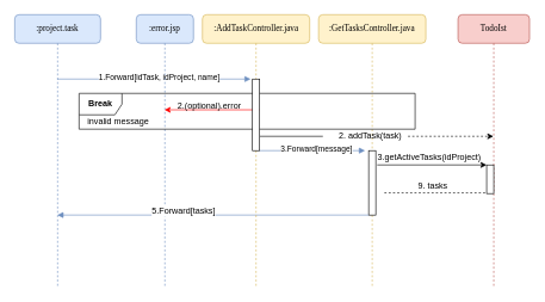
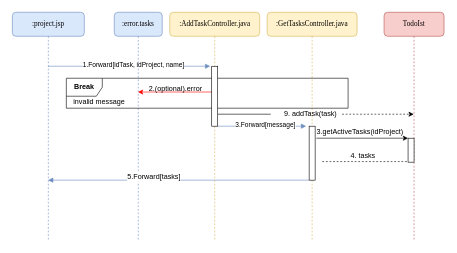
- <mxCell id="3" value=":project.task" style="shape=umlLifeline;perimeter=lifelinePerimeter;whiteSpace=wrap;html=1;container=1;collapsible=0;recursiveResize=0;outlineConnect=0;rounded=1;shadow=0;comic=0;labelBackgroundColor=none;strokeColor=#6c8ebf;strokeWidth=1;fillColor=#dae8fc;fontFamily=Verdana;fontSize=12;align=center;" parent="1" vertex="1"><mxGeometry x="20" y="20" width="120" height="380" as="geometry" /></mxCell>
+ <mxCell id="3" value=":project.jsp" style="shape=umlLifeline;perimeter=lifelinePerimeter;whiteSpace=wrap;html=1;container=1;collapsible=0;recursiveResize=0;outlineConnect=0;rounded=1;shadow=0;comic=0;labelBackgroundColor=none;strokeColor=#6c8ebf;strokeWidth=1;fillColor=#dae8fc;fontFamily=Verdana;fontSize=12;align=center;" parent="1" vertex="1"><mxGeometry x="20" y="20" width="120" height="380" as="geometry" /></mxCell>
- <mxCell id="4" value=":error.jsp" style="shape=umlLifeline;perimeter=lifelinePerimeter;whiteSpace=wrap;html=1;container=1;collapsible=0;recursiveResize=0;outlineConnect=0;rounded=1;shadow=0;comic=0;labelBackgroundColor=none;strokeColor=#6c8ebf;strokeWidth=1;fillColor=#dae8fc;fontFamily=Verdana;fontSize=12;align=center;" parent="1" vertex="1"><mxGeometry x="190" y="20" width="80" height="380" as="geometry" /></mxCell>
+ <mxCell id="4" value=":error.tasks" style="shape=umlLifeline;perimeter=lifelinePerimeter;whiteSpace=wrap;html=1;container=1;collapsible=0;recursiveResize=0;outlineConnect=0;rounded=1;shadow=0;comic=0;labelBackgroundColor=none;strokeColor=#6c8ebf;strokeWidth=1;fillColor=#dae8fc;fontFamily=Verdana;fontSize=12;align=center;" parent="1" vertex="1"><mxGeometry x="190" y="20" width="80" height="380" as="geometry" /></mxCell>
- <mxCell id="22" value="2. addTask(task)" style="text;html=1;strokeColor=none;fillColor=none;align=center;verticalAlign=middle;whiteSpace=wrap;rounded=0;" parent="1" vertex="1"><mxGeometry x="465" y="180" width="105" height="20" as="geometry" /></mxCell>
+ <mxCell id="22" value="9. addTask(task)" style="text;html=1;strokeColor=none;fillColor=none;align=center;verticalAlign=middle;whiteSpace=wrap;rounded=0;" parent="1" vertex="1"><mxGeometry x="465" y="180" width="105" height="20" as="geometry" /></mxCell>
- <mxCell id="25" value="9. tasks" style="text;html=1;strokeColor=none;fillColor=none;align=center;verticalAlign=middle;whiteSpace=wrap;rounded=0;" parent="1" vertex="1"><mxGeometry x="570" y="250" width="70" height="20" as="geometry" /></mxCell>
+ <mxCell id="25" value="4. tasks" style="text;html=1;strokeColor=none;fillColor=none;align=center;verticalAlign=middle;whiteSpace=wrap;rounded=0;" parent="1" vertex="1"><mxGeometry x="570" y="250" width="70" height="20" as="geometry" /></mxCell>
